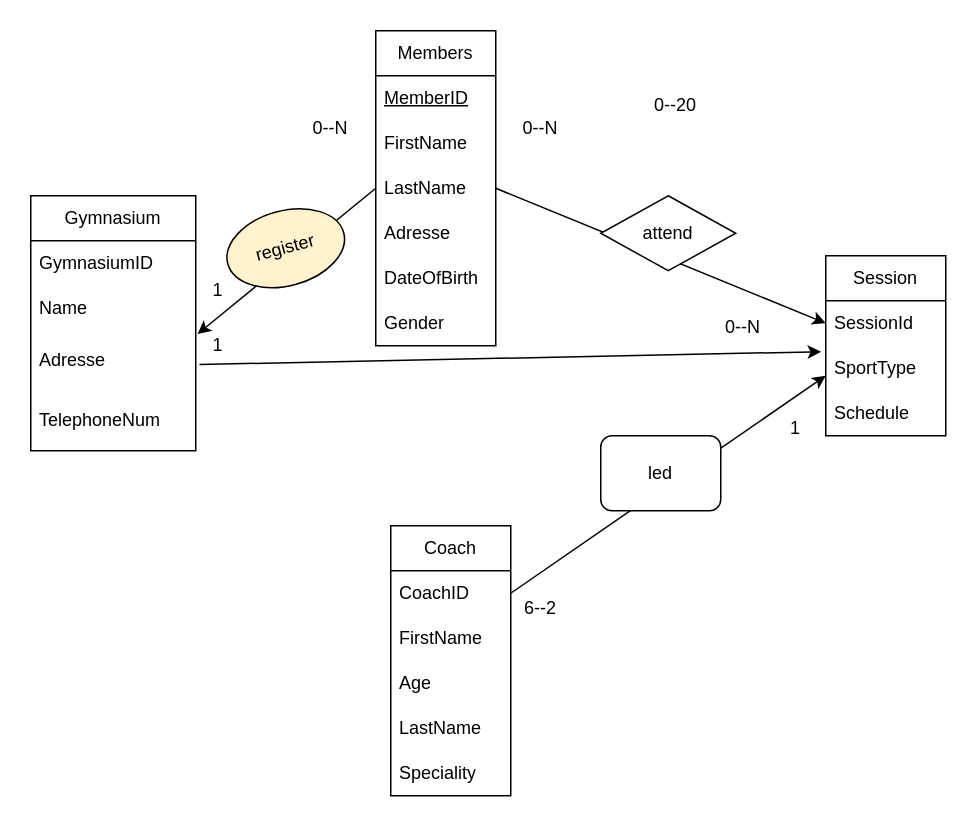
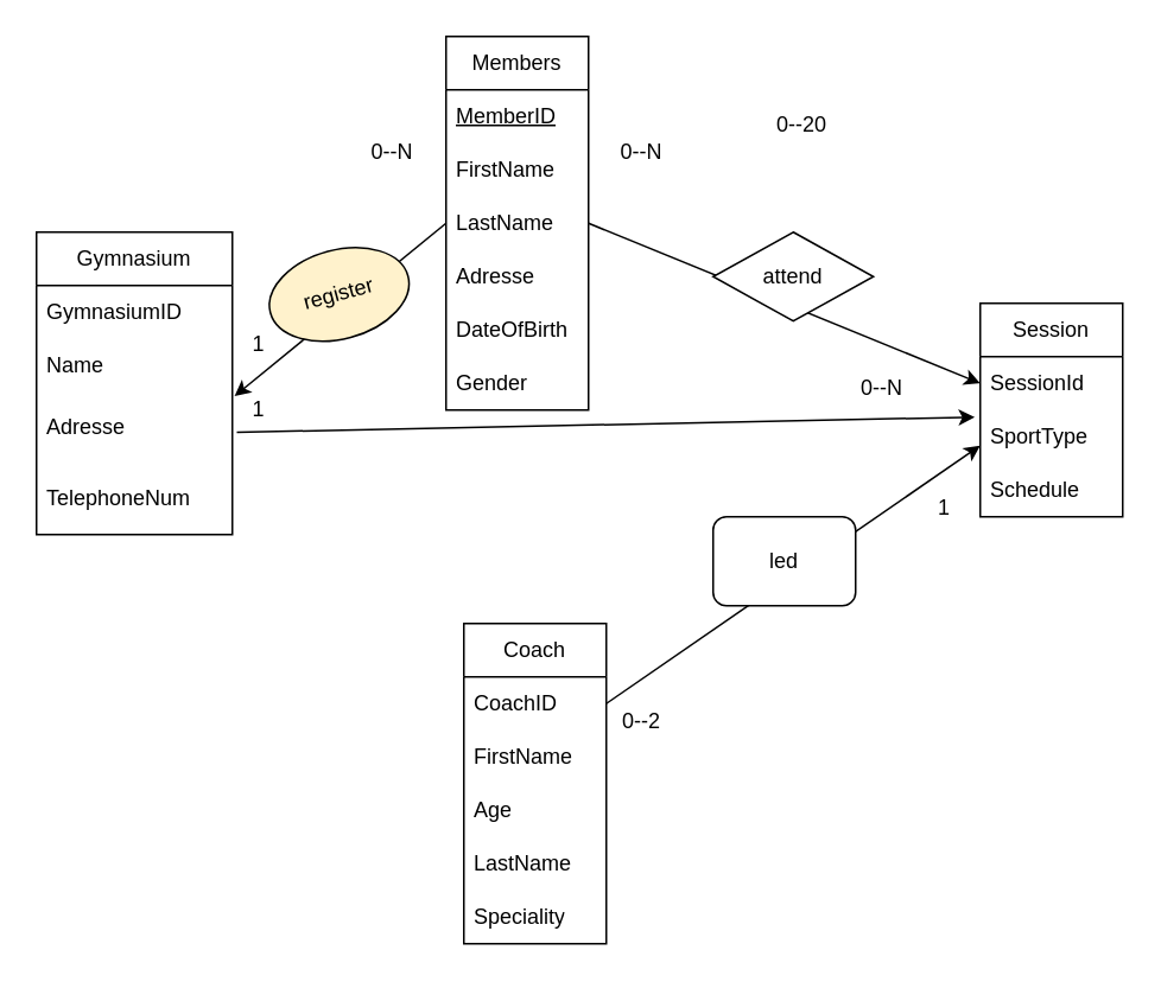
- <mxCell id="30" value="6--2" style="text;html=1;strokeColor=none;fillColor=none;align=center;verticalAlign=middle;whiteSpace=wrap;rounded=0;" vertex="1" parent="1"><mxGeometry x="330" y="390" width="60" height="30" as="geometry" /></mxCell>
+ <mxCell id="30" value="0--2" style="text;html=1;strokeColor=none;fillColor=none;align=center;verticalAlign=middle;whiteSpace=wrap;rounded=0;" vertex="1" parent="1"><mxGeometry x="330" y="390" width="60" height="30" as="geometry" /></mxCell>
